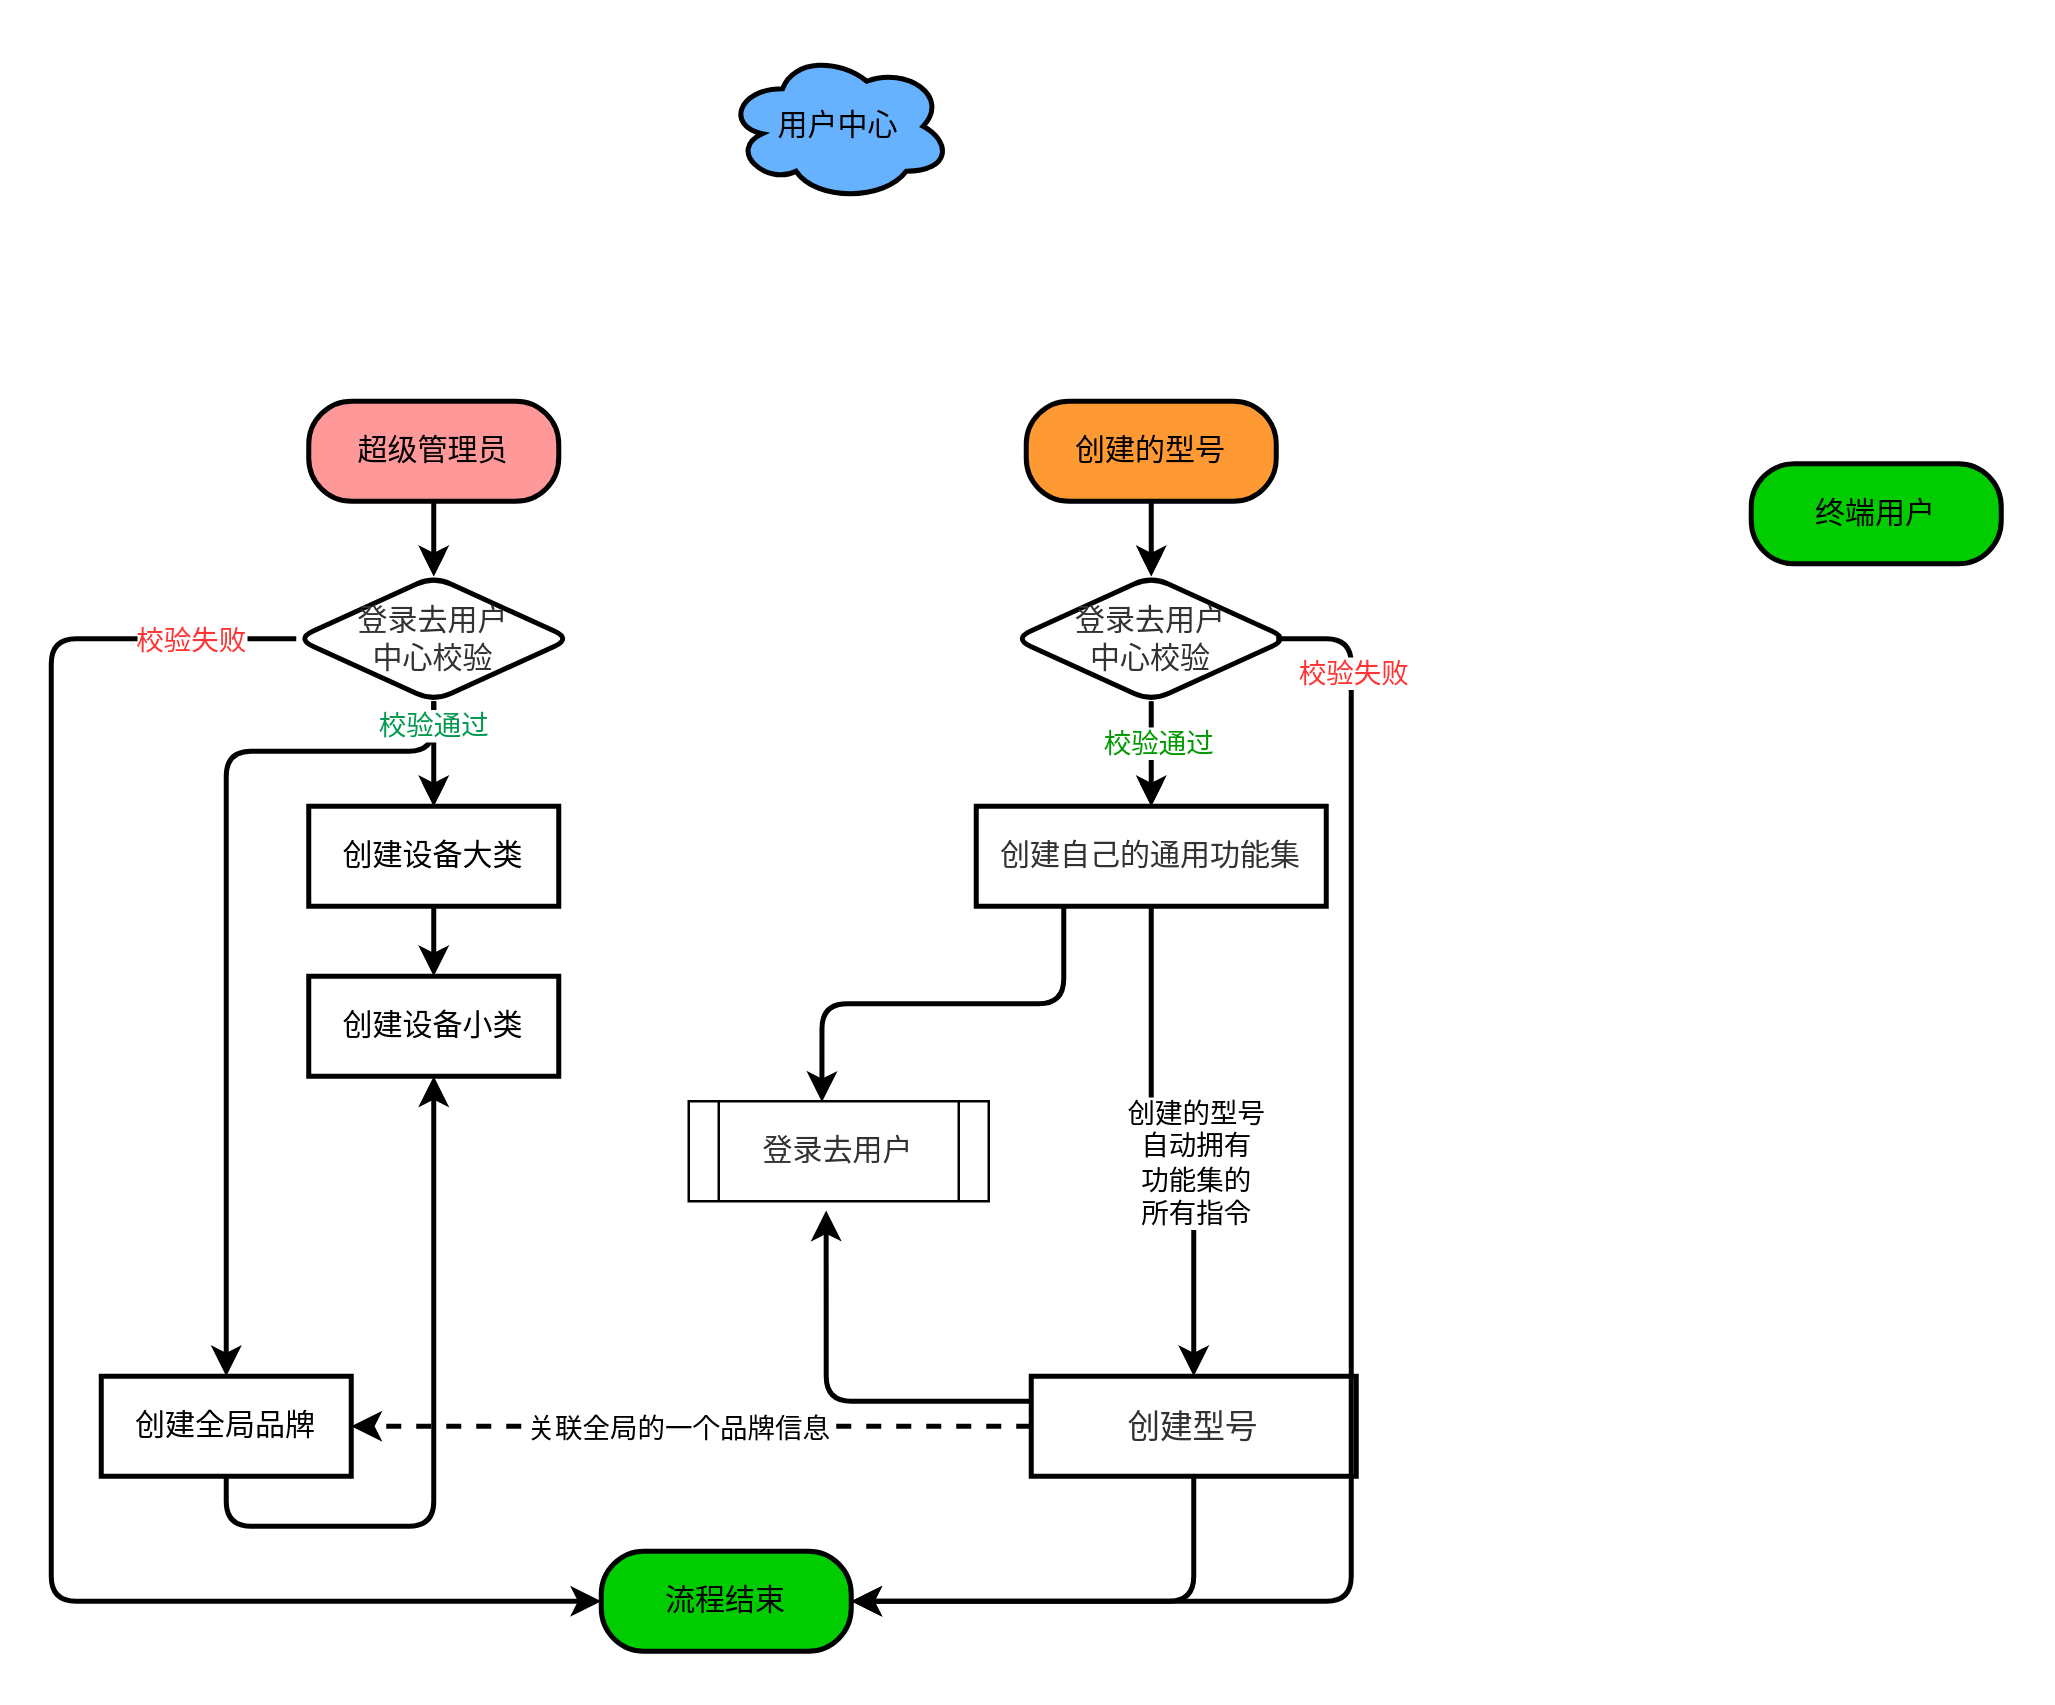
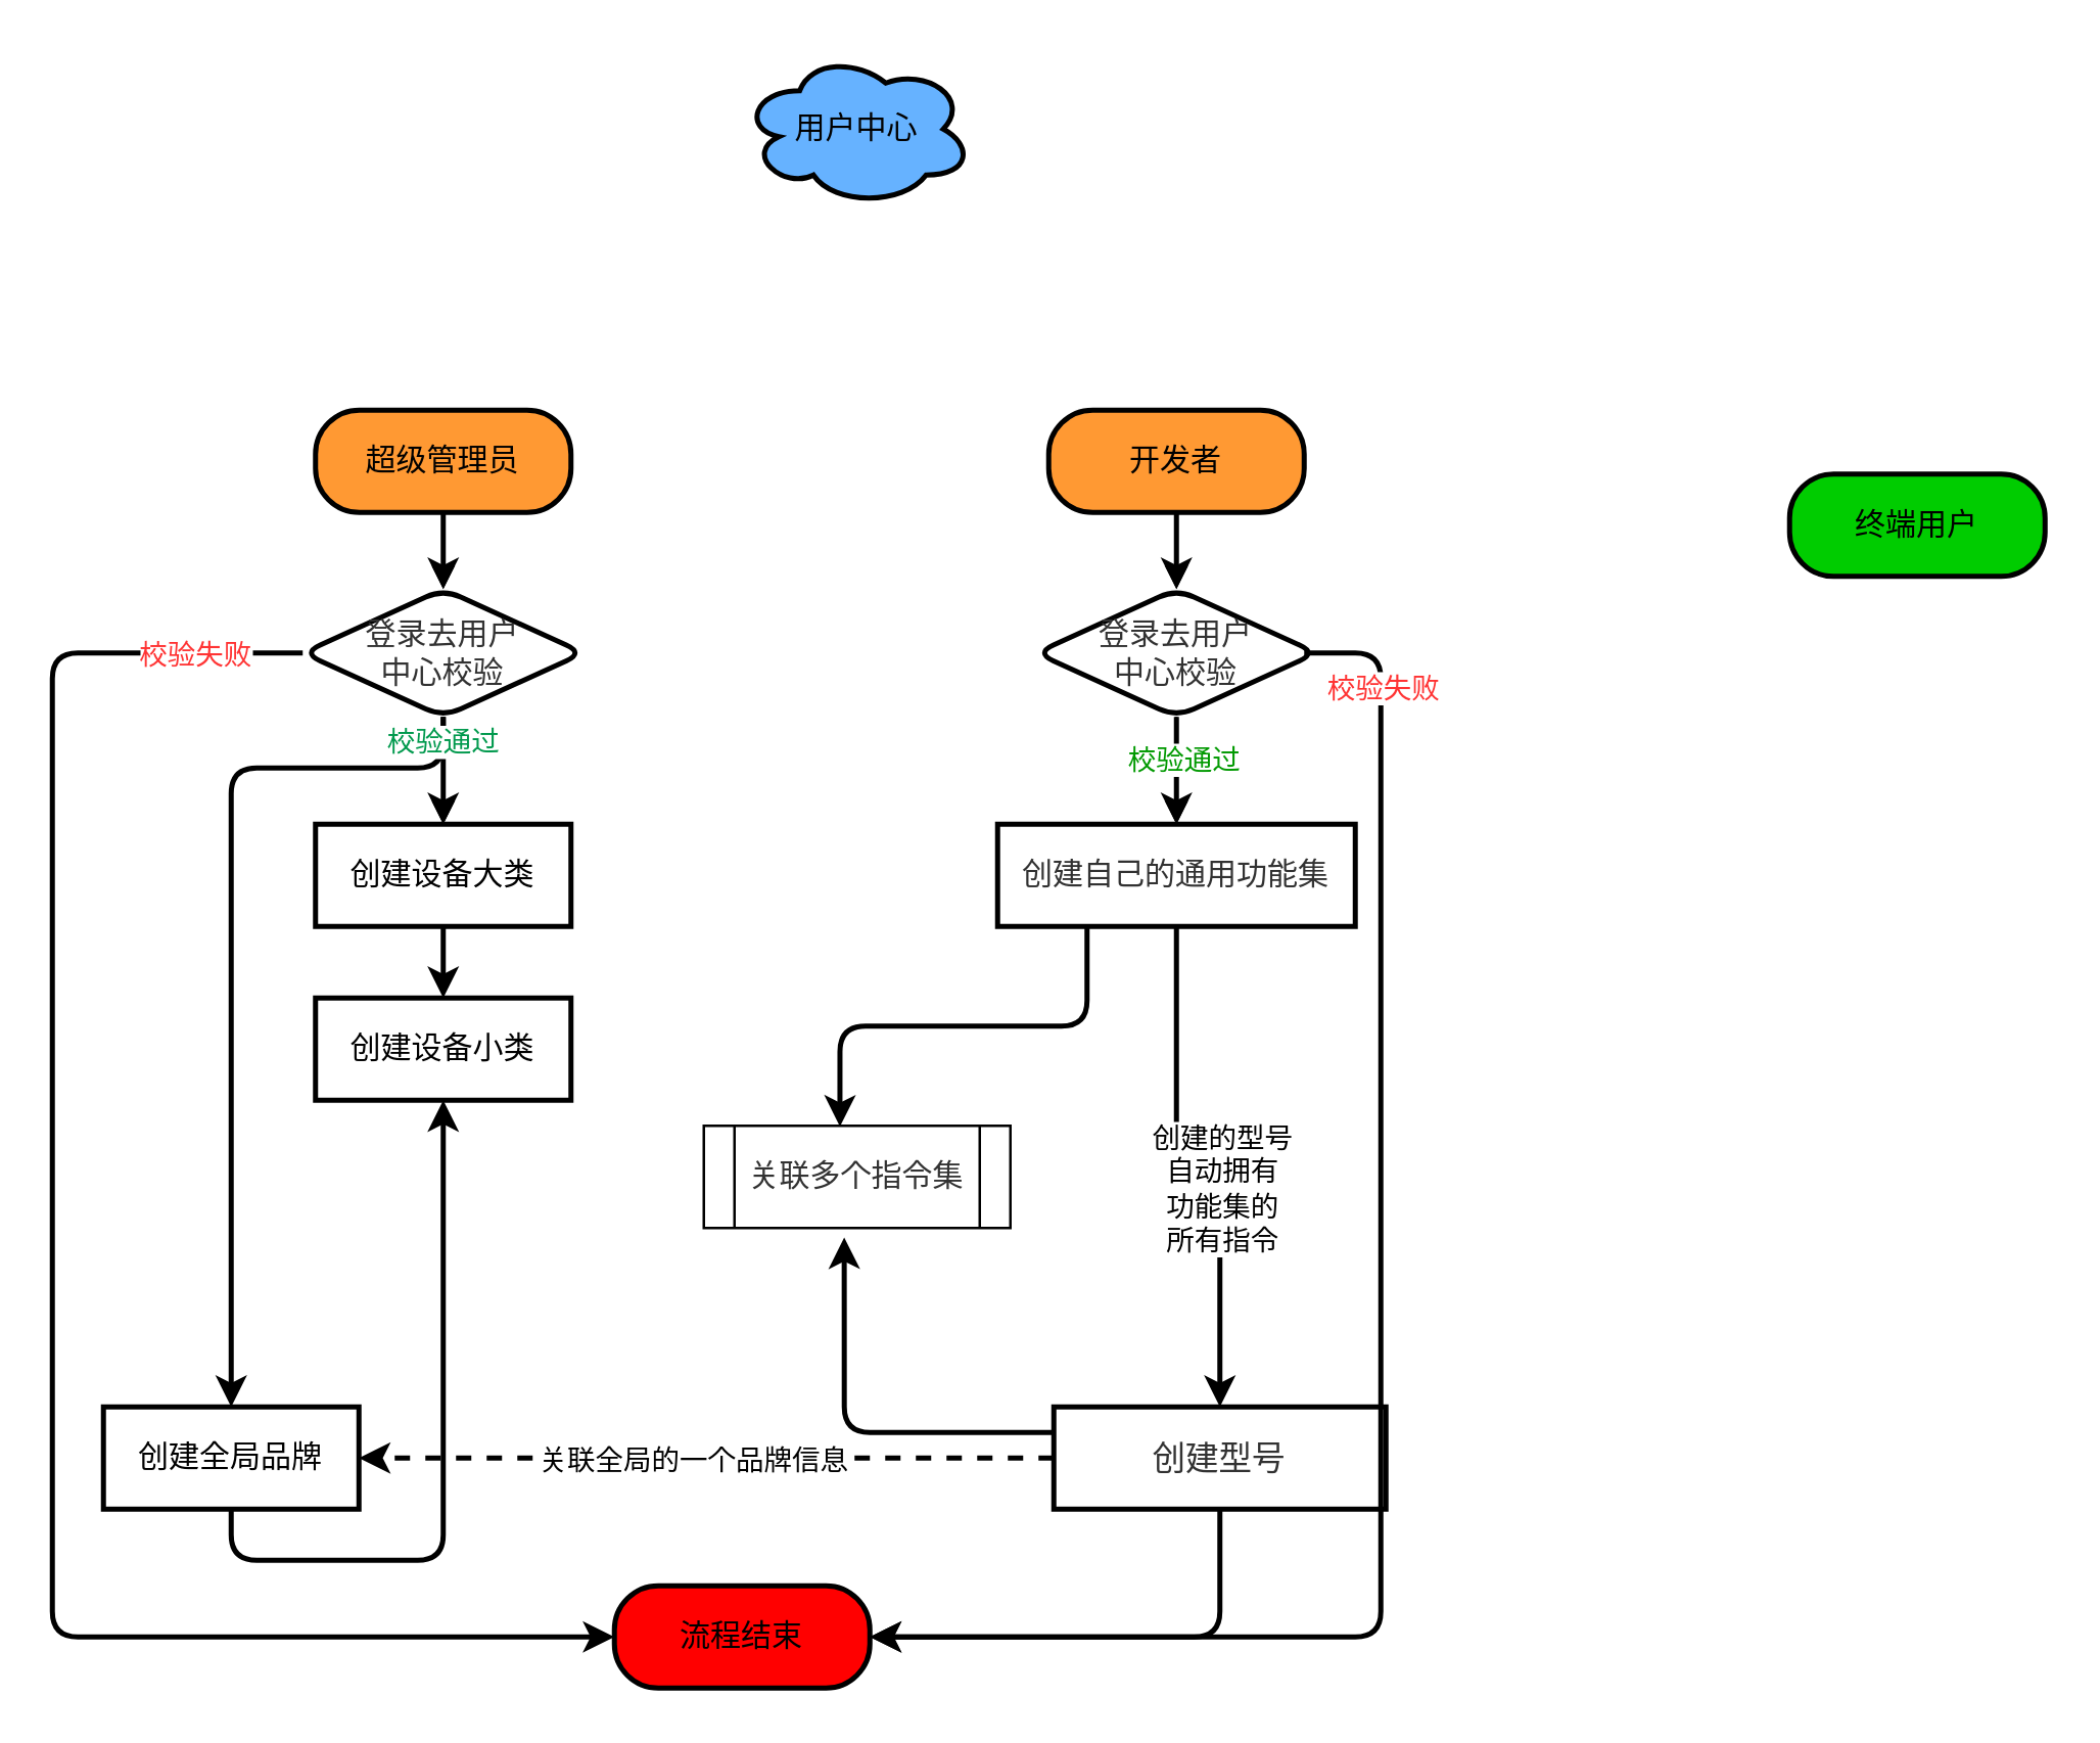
- <mxCell id="4" value="超级管理员" style="rounded=1;whiteSpace=wrap;html=1;arcSize=43;fillColor=#FF9999;strokeWidth=2;" vertex="1" parent="1"><mxGeometry x="123" y="160" width="100" height="40" as="geometry" /></mxCell>
+ <mxCell id="4" value="超级管理员" style="rounded=1;whiteSpace=wrap;html=1;arcSize=43;fillColor=#ff9933;strokeWidth=2;" vertex="1" parent="1"><mxGeometry x="123" y="160" width="100" height="40" as="geometry" /></mxCell>
- <mxCell id="6" value="创建的型号" style="rounded=1;whiteSpace=wrap;html=1;arcSize=43;fillColor=#FF9933;strokeWidth=2;" vertex="1" parent="1"><mxGeometry x="410" y="160" width="100" height="40" as="geometry" /></mxCell>
+ <mxCell id="6" value="开发者" style="rounded=1;whiteSpace=wrap;html=1;arcSize=43;fillColor=#FF9933;strokeWidth=2;" vertex="1" parent="1"><mxGeometry x="410" y="160" width="100" height="40" as="geometry" /></mxCell>
- <mxCell id="38" value="&lt;span style=&quot;color: rgb(50 , 50 , 50) ; background-color: rgba(255 , 255 , 255 , 0.01)&quot;&gt;&lt;font style=&quot;font-size: 12px&quot;&gt;登录去用户&lt;/font&gt;&lt;/span&gt;" style="shape=process;whiteSpace=wrap;html=1;backgroundOutline=1;" vertex="1" parent="1"><mxGeometry x="275" y="440" width="120" height="40" as="geometry" /></mxCell>
+ <mxCell id="38" value="&lt;span style=&quot;color: rgb(50 , 50 , 50) ; background-color: rgba(255 , 255 , 255 , 0.01)&quot;&gt;&lt;font style=&quot;font-size: 12px&quot;&gt;关联多个指令集&lt;/font&gt;&lt;/span&gt;" style="shape=process;whiteSpace=wrap;html=1;backgroundOutline=1;" vertex="1" parent="1"><mxGeometry x="275" y="440" width="120" height="40" as="geometry" /></mxCell>
- <mxCell id="16" value="流程结束" style="rounded=1;whiteSpace=wrap;html=1;arcSize=43;fillColor=#00cc00;strokeWidth=2;" vertex="1" parent="1"><mxGeometry x="240" y="620" width="100" height="40" as="geometry" /></mxCell>
+ <mxCell id="16" value="流程结束" style="rounded=1;whiteSpace=wrap;html=1;arcSize=43;fillColor=#FF0000;strokeWidth=2;" vertex="1" parent="1"><mxGeometry x="240" y="620" width="100" height="40" as="geometry" /></mxCell>
